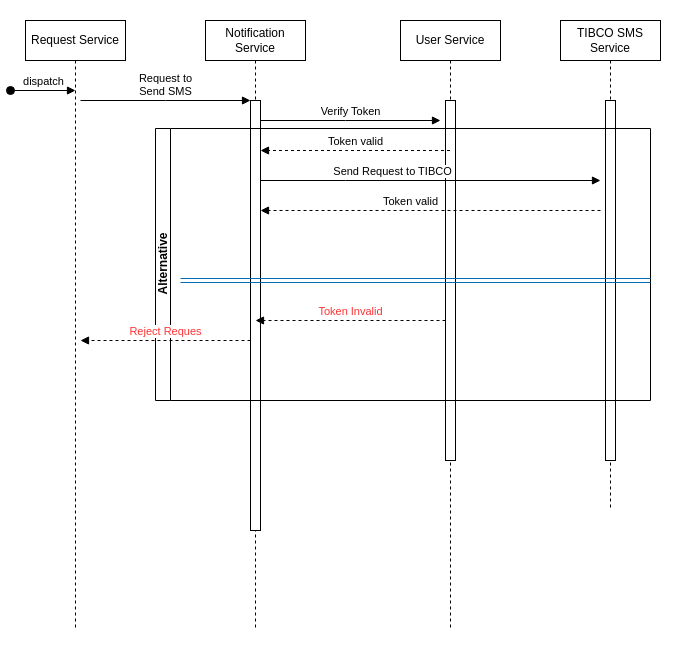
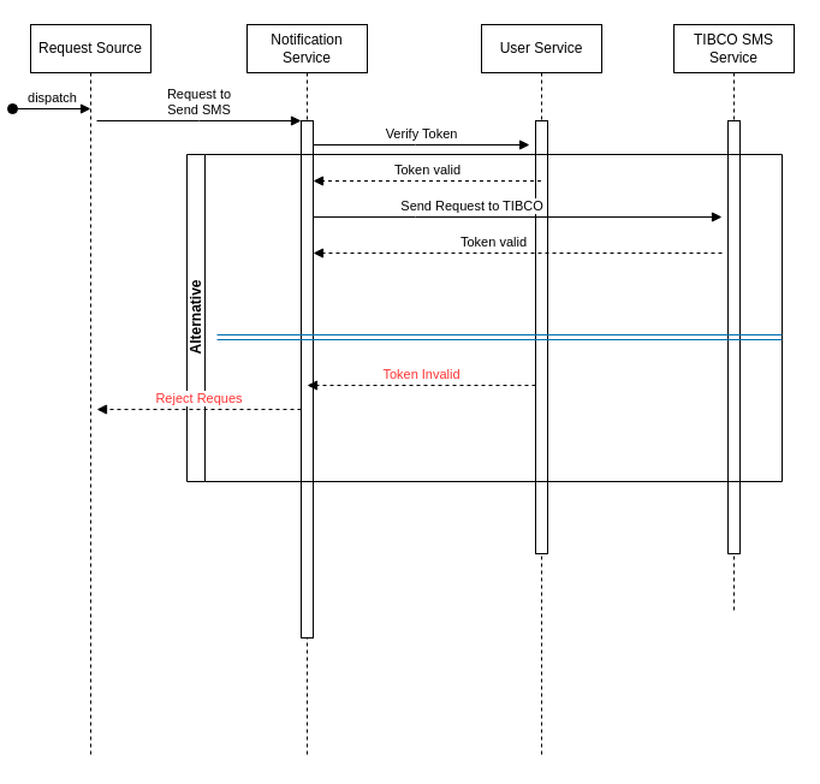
- <mxCell id="2" value="Request Service" style="shape=umlLifeline;perimeter=lifelinePerimeter;whiteSpace=wrap;html=1;container=0;dropTarget=0;collapsible=0;recursiveResize=0;outlineConnect=0;portConstraint=eastwest;newEdgeStyle={&quot;edgeStyle&quot;:&quot;elbowEdgeStyle&quot;,&quot;elbow&quot;:&quot;vertical&quot;,&quot;curved&quot;:0,&quot;rounded&quot;:0};" parent="1" vertex="1"><mxGeometry x="20" y="20" width="100" height="610" as="geometry" /></mxCell>
+ <mxCell id="2" value="Request Source" style="shape=umlLifeline;perimeter=lifelinePerimeter;whiteSpace=wrap;html=1;container=0;dropTarget=0;collapsible=0;recursiveResize=0;outlineConnect=0;portConstraint=eastwest;newEdgeStyle={&quot;edgeStyle&quot;:&quot;elbowEdgeStyle&quot;,&quot;elbow&quot;:&quot;vertical&quot;,&quot;curved&quot;:0,&quot;rounded&quot;:0};" parent="1" vertex="1"><mxGeometry x="20" y="20" width="100" height="610" as="geometry" /></mxCell>
